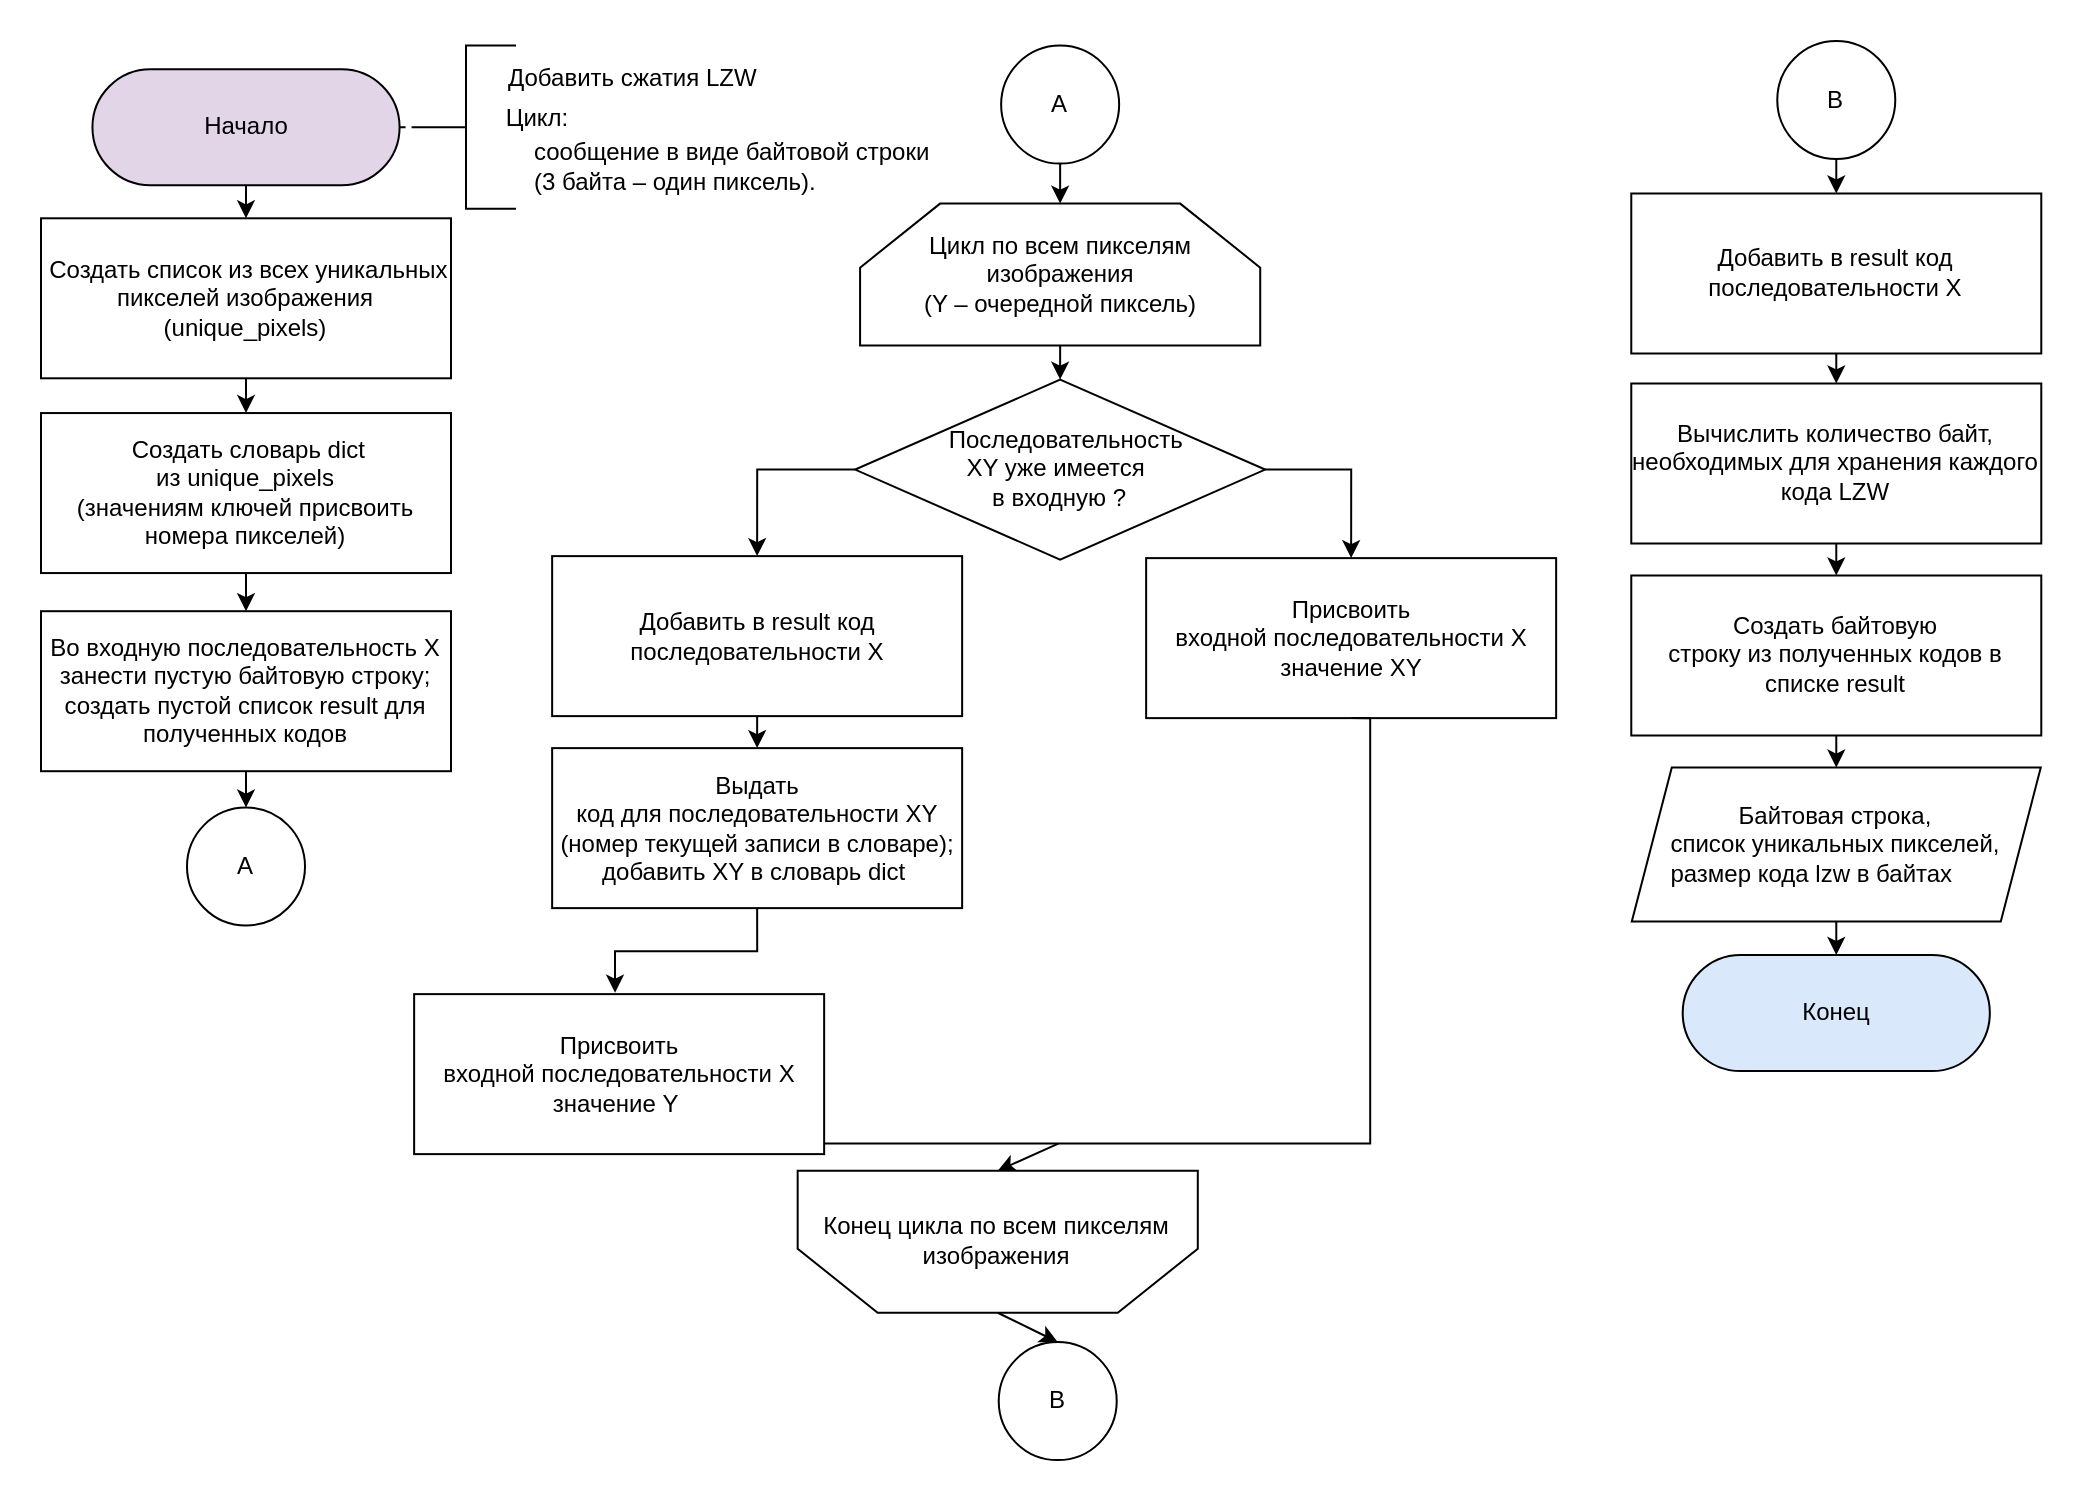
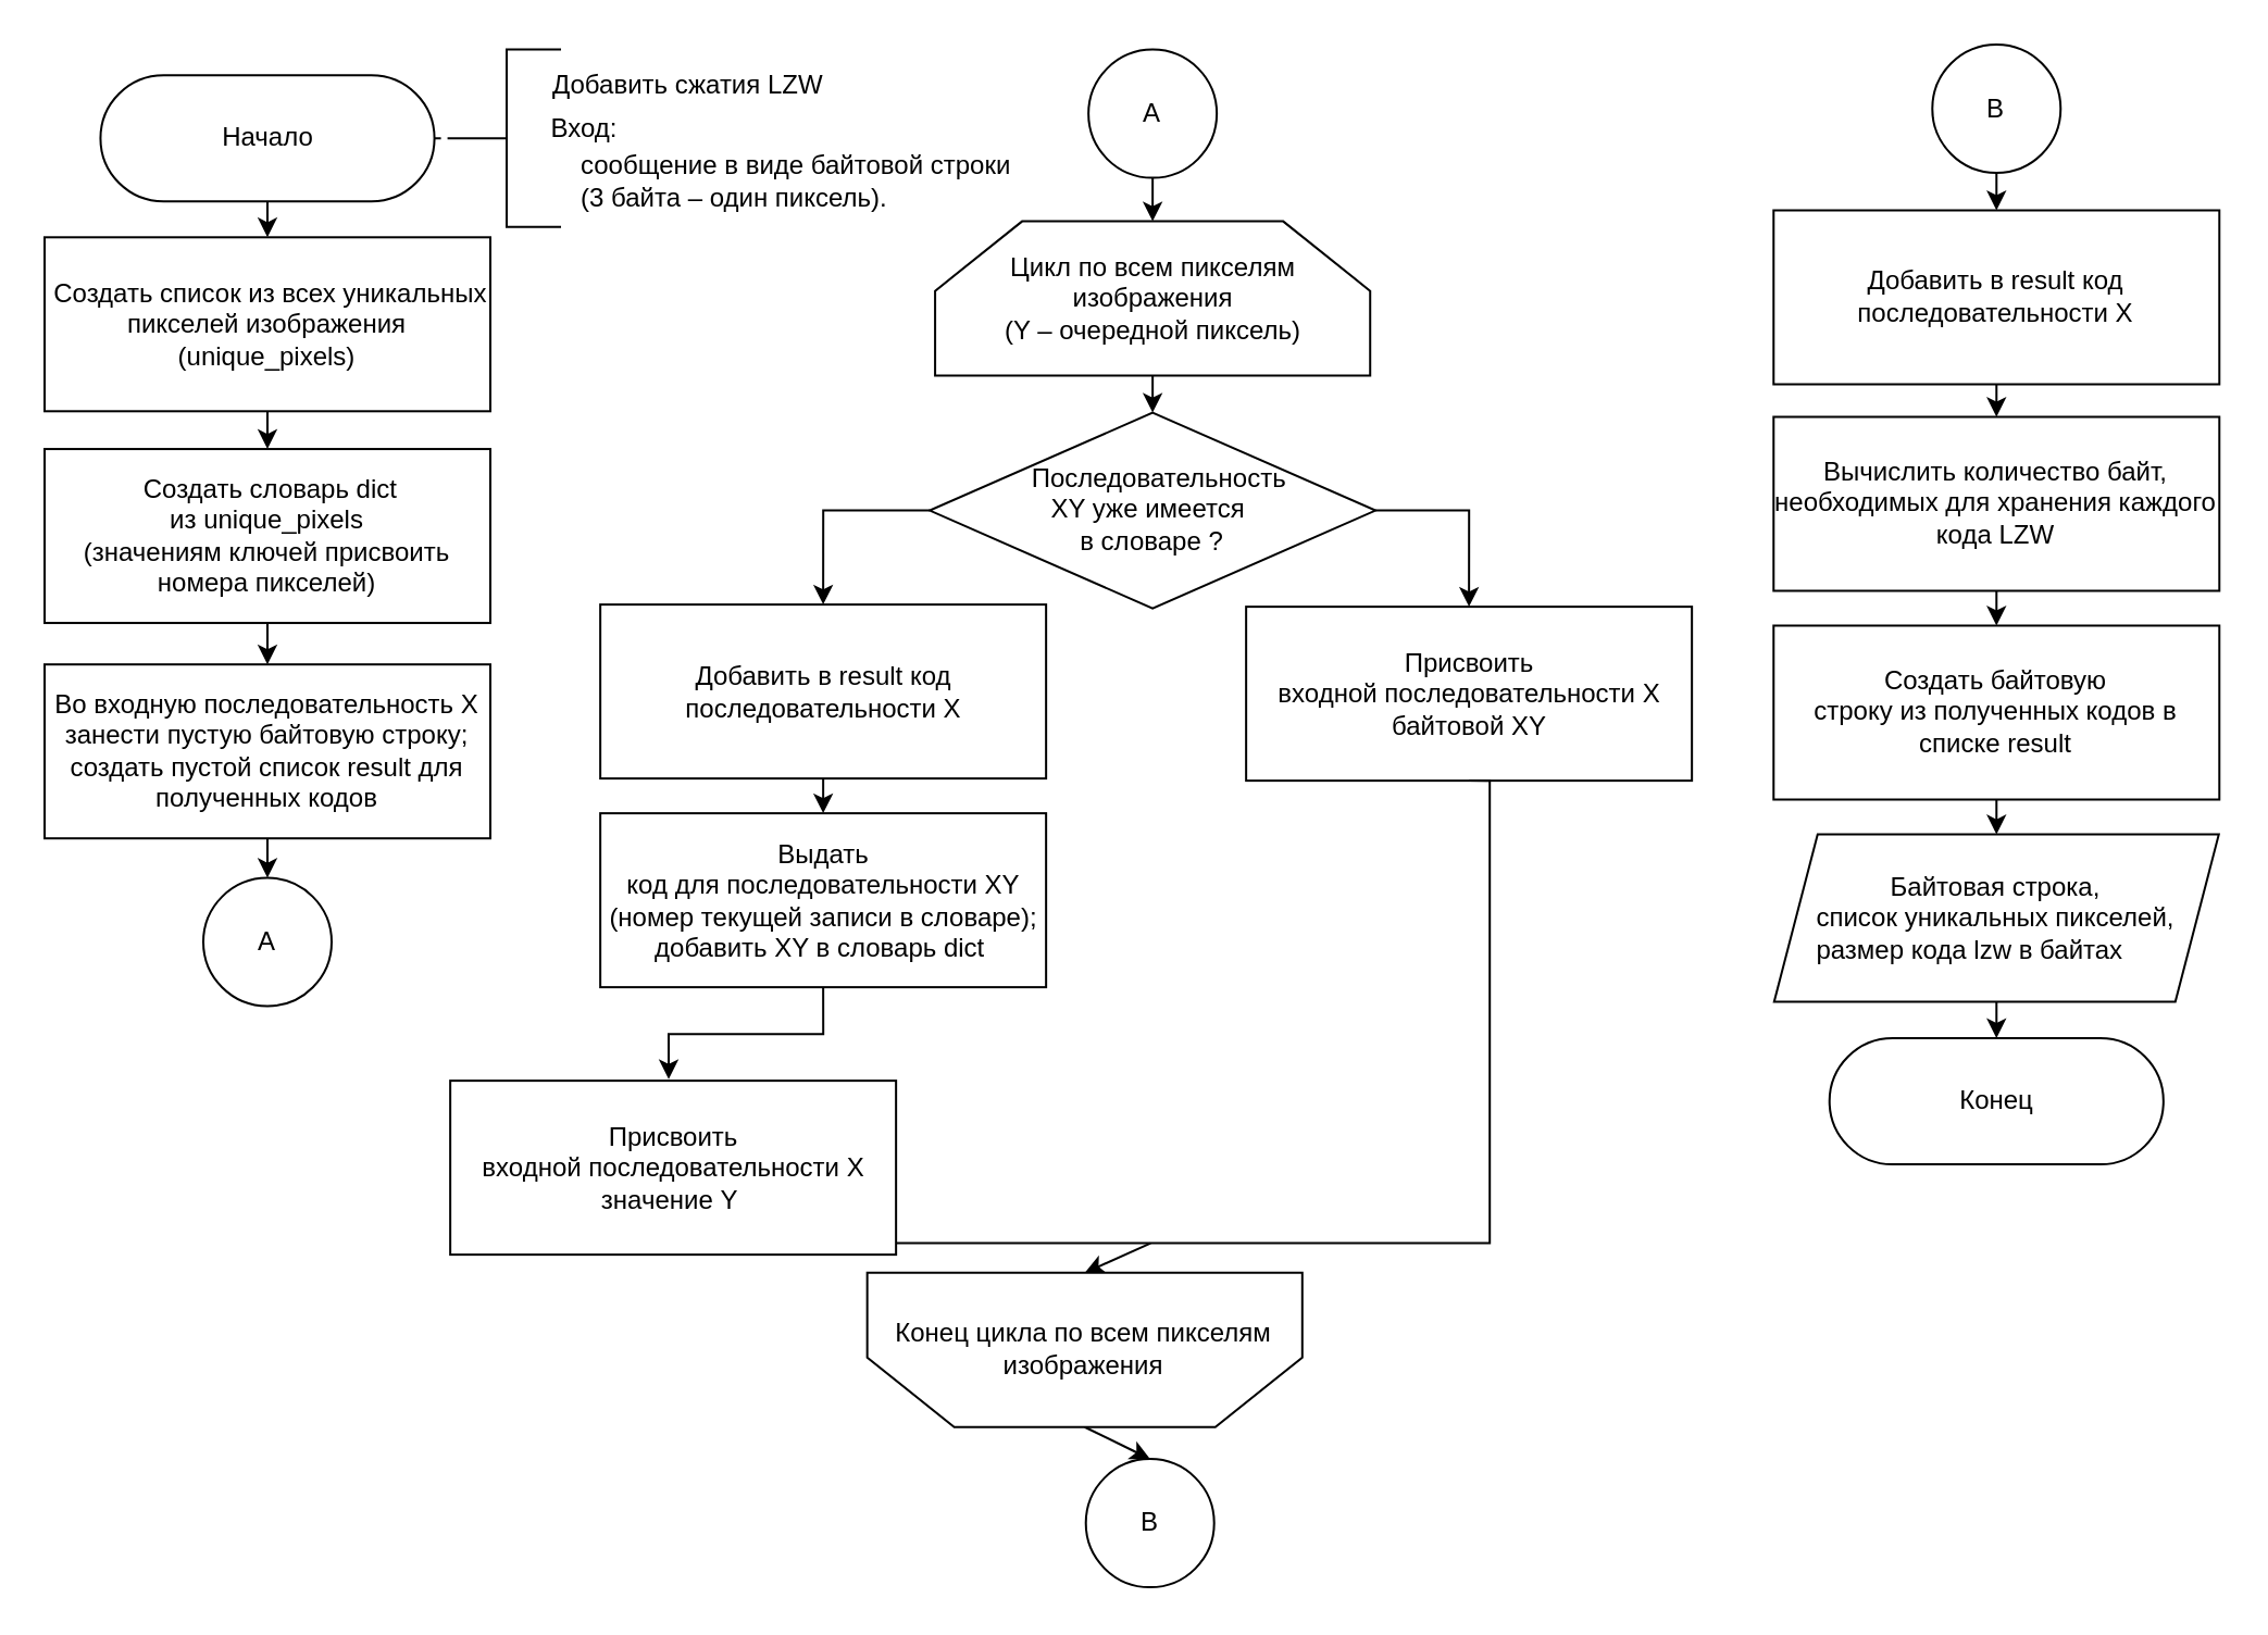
- <mxCell id="6" value="Цикл:" style="text;html=1;align=center;verticalAlign=middle;resizable=0;points=[];autosize=1;strokeColor=none;fillColor=none;fontSize=12;" parent="1" vertex="1"><mxGeometry x="242.5" y="44.12" width="50" height="30" as="geometry" /></mxCell>
+ <mxCell id="6" value="Вход:" style="text;html=1;align=center;verticalAlign=middle;resizable=0;points=[];autosize=1;strokeColor=none;fillColor=none;fontSize=12;" parent="1" vertex="1"><mxGeometry x="242.5" y="44.12" width="50" height="30" as="geometry" /></mxCell>
- <mxCell id="42" value="&lt;span style=&quot;color: rgb(0, 0, 0); font-family: Helvetica; font-size: 12px;&quot;&gt;Начало&lt;/span&gt;" style="rounded=1;whiteSpace=wrap;html=1;fontSize=14;spacing=3;strokeWidth=1;glass=0;flipH=1;flipV=0;rotation=0;direction=west;arcSize=50;fontFamily=Times New Roman;fillColor=#e1d5e7;" parent="1" vertex="1"><mxGeometry x="45.72" y="34.09" width="153.57" height="58.06" as="geometry" /></mxCell>
+ <mxCell id="42" value="&lt;span style=&quot;color: rgb(0, 0, 0); font-family: Helvetica; font-size: 12px;&quot;&gt;Начало&lt;/span&gt;" style="rounded=1;whiteSpace=wrap;html=1;fontSize=14;spacing=3;strokeWidth=1;glass=0;flipH=1;flipV=0;rotation=0;direction=west;arcSize=50;fontFamily=Times New Roman;" parent="1" vertex="1"><mxGeometry x="45.72" y="34.09" width="153.57" height="58.06" as="geometry" /></mxCell>
- <mxCell id="14" value="&lt;span style=&quot;color: rgb(0, 0, 0);&quot;&gt;&amp;nbsp; Последовательность&lt;/span&gt;&lt;div&gt;&lt;font style=&quot;color: rgb(0, 0, 0);&quot;&gt;XY уже имеется&amp;nbsp;&lt;/font&gt;&lt;/div&gt;&lt;div&gt;&lt;font style=&quot;color: rgb(0, 0, 0);&quot;&gt;в входную ?&lt;/font&gt;&lt;/div&gt;" style="rhombus;whiteSpace=wrap;html=1;" parent="1" vertex="1"><mxGeometry x="427.07" y="189.31" width="205" height="90" as="geometry" /></mxCell>
+ <mxCell id="14" value="&lt;span style=&quot;color: rgb(0, 0, 0);&quot;&gt;&amp;nbsp; Последовательность&lt;/span&gt;&lt;div&gt;&lt;font style=&quot;color: rgb(0, 0, 0);&quot;&gt;XY уже имеется&amp;nbsp;&lt;/font&gt;&lt;/div&gt;&lt;div&gt;&lt;font style=&quot;color: rgb(0, 0, 0);&quot;&gt;в словаре ?&lt;/font&gt;&lt;/div&gt;" style="rhombus;whiteSpace=wrap;html=1;" parent="1" vertex="1"><mxGeometry x="427.07" y="189.31" width="205" height="90" as="geometry" /></mxCell>
- <mxCell id="15" value="Присвоить входной&amp;nbsp;&lt;span style=&quot;color: rgb(0, 0, 0);&quot;&gt;последовательности&lt;/span&gt;&amp;nbsp;X значение XY" style="rounded=0;whiteSpace=wrap;html=1;strokeColor=default;strokeWidth=1;fontSize=12;gradientColor=none;" parent="1" vertex="1"><mxGeometry x="572.57" y="278.56" width="205" height="80" as="geometry" /></mxCell>
+ <mxCell id="15" value="Присвоить входной&amp;nbsp;&lt;span style=&quot;color: rgb(0, 0, 0);&quot;&gt;последовательности&lt;/span&gt;&amp;nbsp;X байтовой XY" style="rounded=0;whiteSpace=wrap;html=1;strokeColor=default;strokeWidth=1;fontSize=12;gradientColor=none;" parent="1" vertex="1"><mxGeometry x="572.57" y="278.56" width="205" height="80" as="geometry" /></mxCell>
- <mxCell id="43" value="&lt;span style=&quot;color: rgb(0, 0, 0); font-family: Helvetica; font-size: 12px;&quot;&gt;Конец&lt;/span&gt;" style="rounded=1;whiteSpace=wrap;html=1;fontSize=14;spacing=3;strokeWidth=1;glass=0;flipH=1;flipV=0;rotation=0;direction=west;arcSize=50;fontFamily=Times New Roman;fillColor=#dae8fc;" parent="1" vertex="1"><mxGeometry x="840.85" y="477" width="153.57" height="58.06" as="geometry" /></mxCell>
+ <mxCell id="43" value="&lt;span style=&quot;color: rgb(0, 0, 0); font-family: Helvetica; font-size: 12px;&quot;&gt;Конец&lt;/span&gt;" style="rounded=1;whiteSpace=wrap;html=1;fontSize=14;spacing=3;strokeWidth=1;glass=0;flipH=1;flipV=0;rotation=0;direction=west;arcSize=50;fontFamily=Times New Roman;" parent="1" vertex="1"><mxGeometry x="840.85" y="477" width="153.57" height="58.06" as="geometry" /></mxCell>
